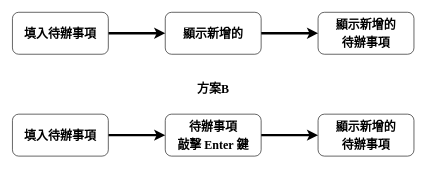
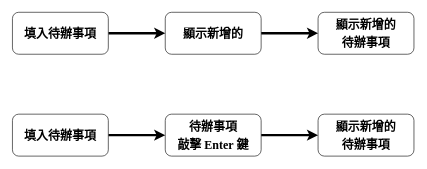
- <mxCell id="12" value="&lt;div&gt;&lt;span style=&quot;font-size: 20px&quot;&gt;&lt;font face=&quot;微軟正黑體&quot;&gt;&lt;b&gt;方案B&lt;/b&gt;&lt;/font&gt;&lt;/span&gt;&lt;/div&gt;" style="text;whiteSpace=wrap;html=1;align=center;" vertex="1" parent="1"><mxGeometry x="280" y="130" width="150" height="30" as="geometry" /></mxCell>
